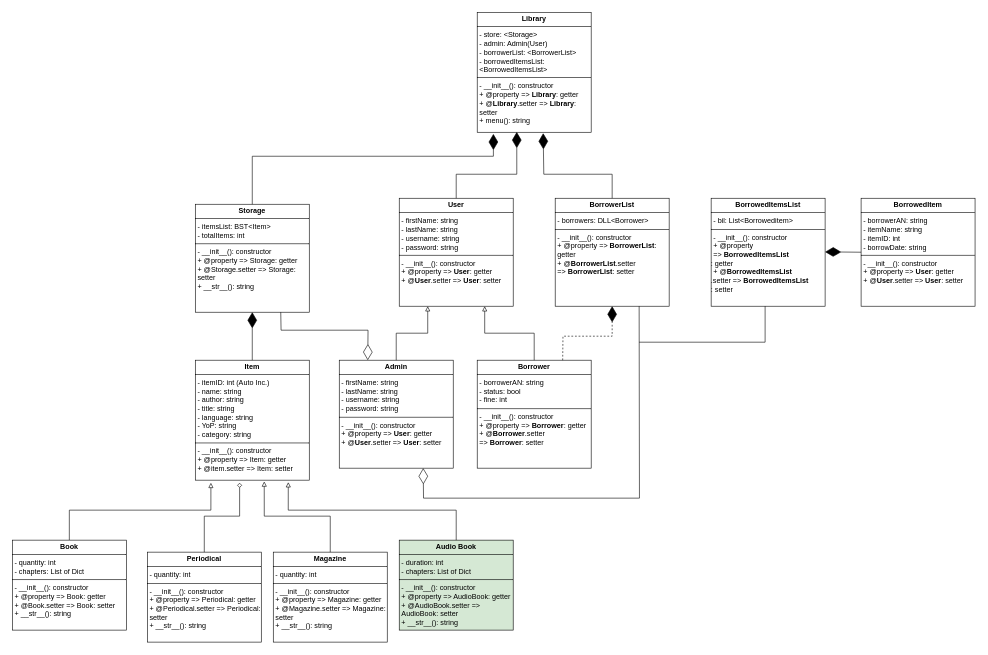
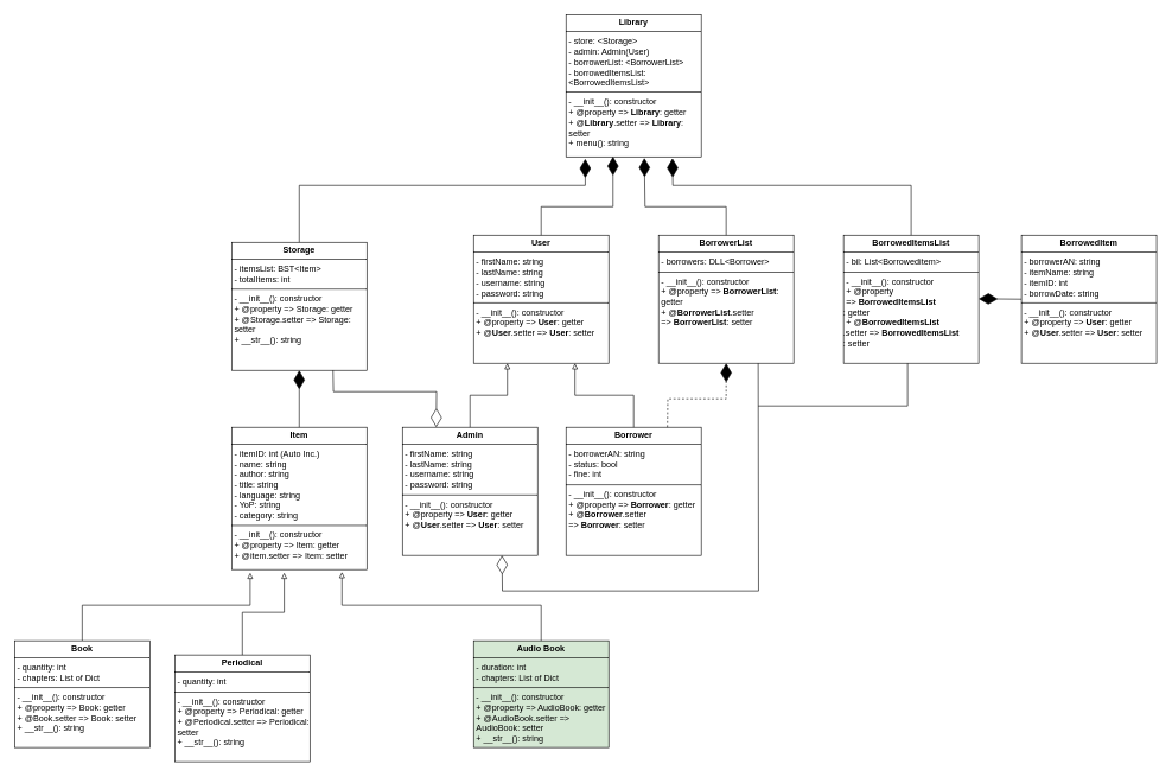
+ <mxCell id="26" value="" style="endArrow=diamondThin;endFill=1;endSize=24;html=1;rounded=0;entryX=0.787;entryY=1.01;entryDx=0;entryDy=0;entryPerimeter=0;exitX=0.5;exitY=0;exitDx=0;exitDy=0;" parent="1" source="20" target="22" edge="1"><mxGeometry width="160" relative="1" as="geometry"><mxPoint x="1059" y="330" as="sourcePoint" /><mxPoint x="945" y="200" as="targetPoint" /><Array as="points"><mxPoint x="1280" y="260" /><mxPoint x="945" y="260" /></Array></mxGeometry></mxCell>
- <mxCell id="8" style="edgeStyle=orthogonalEdgeStyle;rounded=0;orthogonalLoop=1;jettySize=auto;html=1;exitX=0.5;exitY=0;exitDx=0;exitDy=0;entryX=0.389;entryY=1.022;entryDx=0;entryDy=0;entryPerimeter=0;endArrow=diamond;endFill=0;" parent="1" source="5" target="2" edge="1"><mxGeometry relative="1" as="geometry" /></mxCell>
+ <mxCell id="8" style="edgeStyle=orthogonalEdgeStyle;rounded=0;orthogonalLoop=1;jettySize=auto;html=1;exitX=0.5;exitY=0;exitDx=0;exitDy=0;entryX=0.389;entryY=1.022;entryDx=0;entryDy=0;entryPerimeter=0;endArrow=block;endFill=0;" parent="1" source="5" target="2" edge="1"><mxGeometry relative="1" as="geometry" /></mxCell>
- <mxCell id="9" style="edgeStyle=orthogonalEdgeStyle;rounded=0;orthogonalLoop=1;jettySize=auto;html=1;exitX=0.5;exitY=0;exitDx=0;exitDy=0;entryX=0.605;entryY=1.011;entryDx=0;entryDy=0;entryPerimeter=0;endArrow=block;endFill=0;" parent="1" source="6" target="2" edge="1"><mxGeometry relative="1" as="geometry" /></mxCell>
- <mxCell id="6" value="&lt;p style=&quot;margin:0px;margin-top:4px;text-align:center;&quot;&gt;&lt;b&gt;Magazine&lt;/b&gt;&lt;/p&gt;&lt;hr size=&quot;1&quot; style=&quot;border-style:solid;&quot;&gt;&lt;p style=&quot;margin:0px;margin-left:4px;&quot;&gt;- quantity: int&lt;br&gt;&lt;/p&gt;&lt;hr size=&quot;1&quot; style=&quot;border-style:solid;&quot;&gt;&lt;p style=&quot;margin:0px;margin-left:4px;&quot;&gt;- __init__(): constructor&lt;br&gt;+ @property =&amp;gt; Magazine: getter&lt;/p&gt;&lt;p style=&quot;margin:0px;margin-left:4px;&quot;&gt;+ @Magazine.setter =&amp;gt; Magazine: setter&lt;/p&gt;&lt;p style=&quot;margin:0px;margin-left:4px;&quot;&gt;+ __str__(): string&lt;br&gt;&lt;/p&gt;" style="verticalAlign=top;align=left;overflow=fill;html=1;whiteSpace=wrap;" parent="1" vertex="1"><mxGeometry x="455" y="920" width="190" height="150" as="geometry" /></mxCell>
